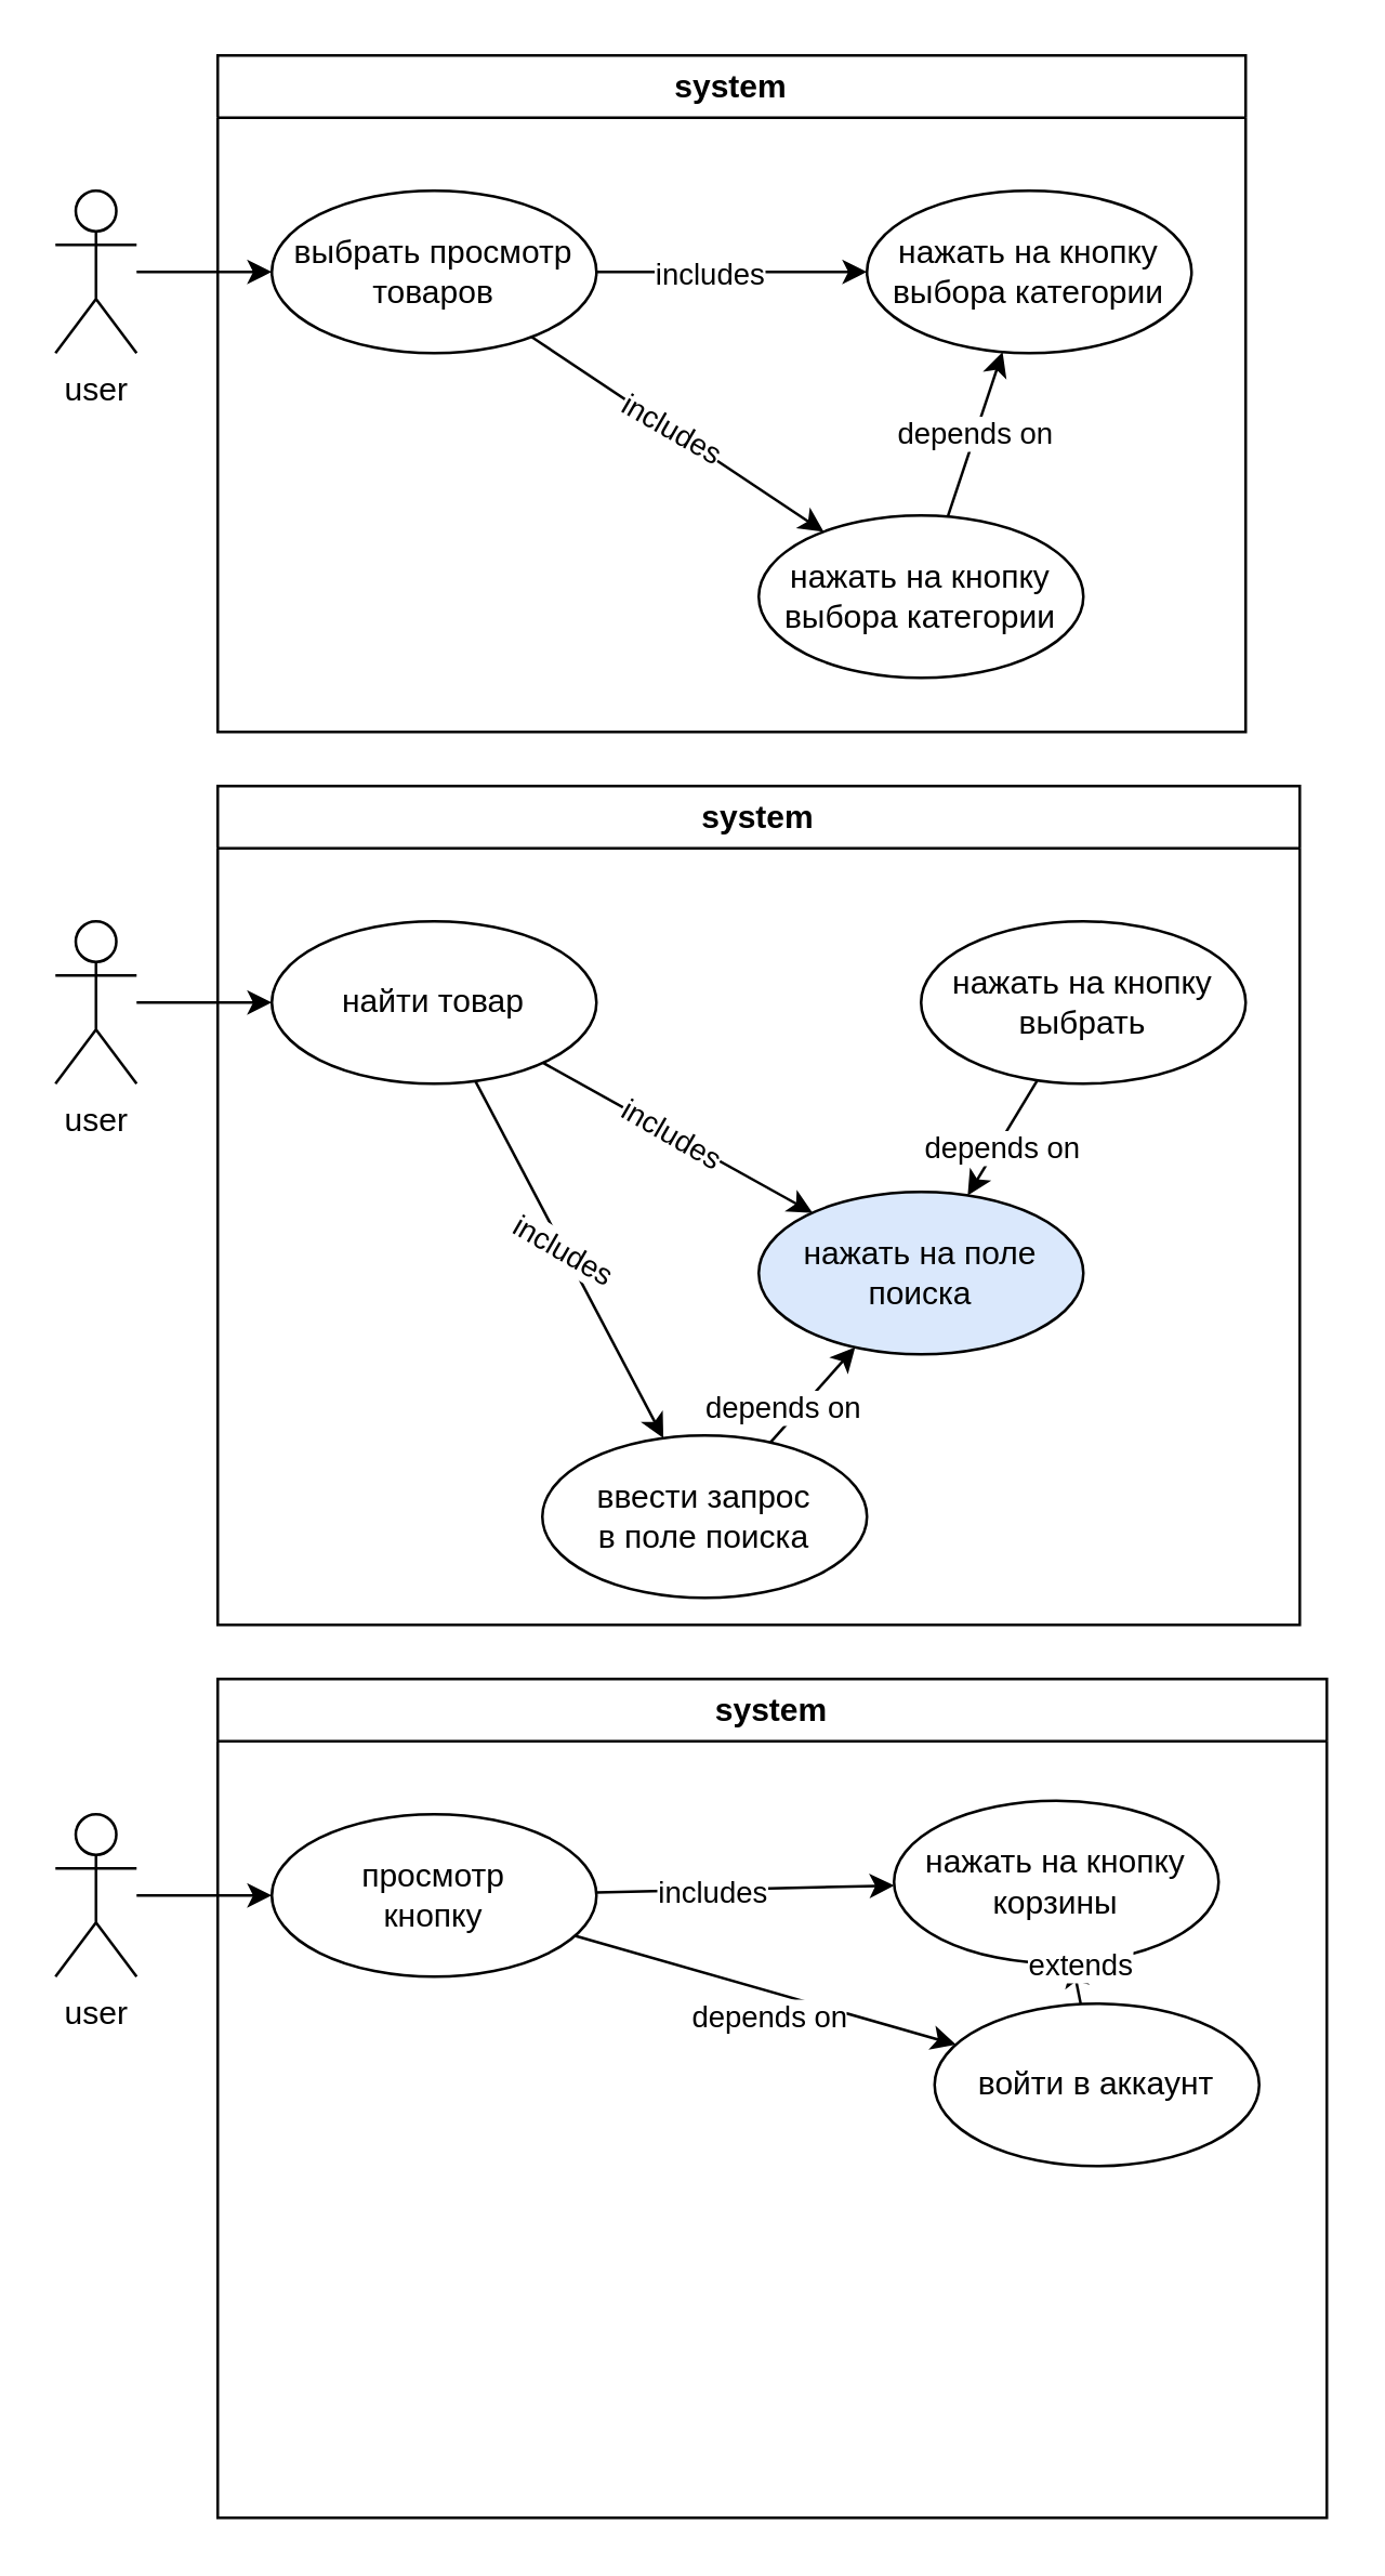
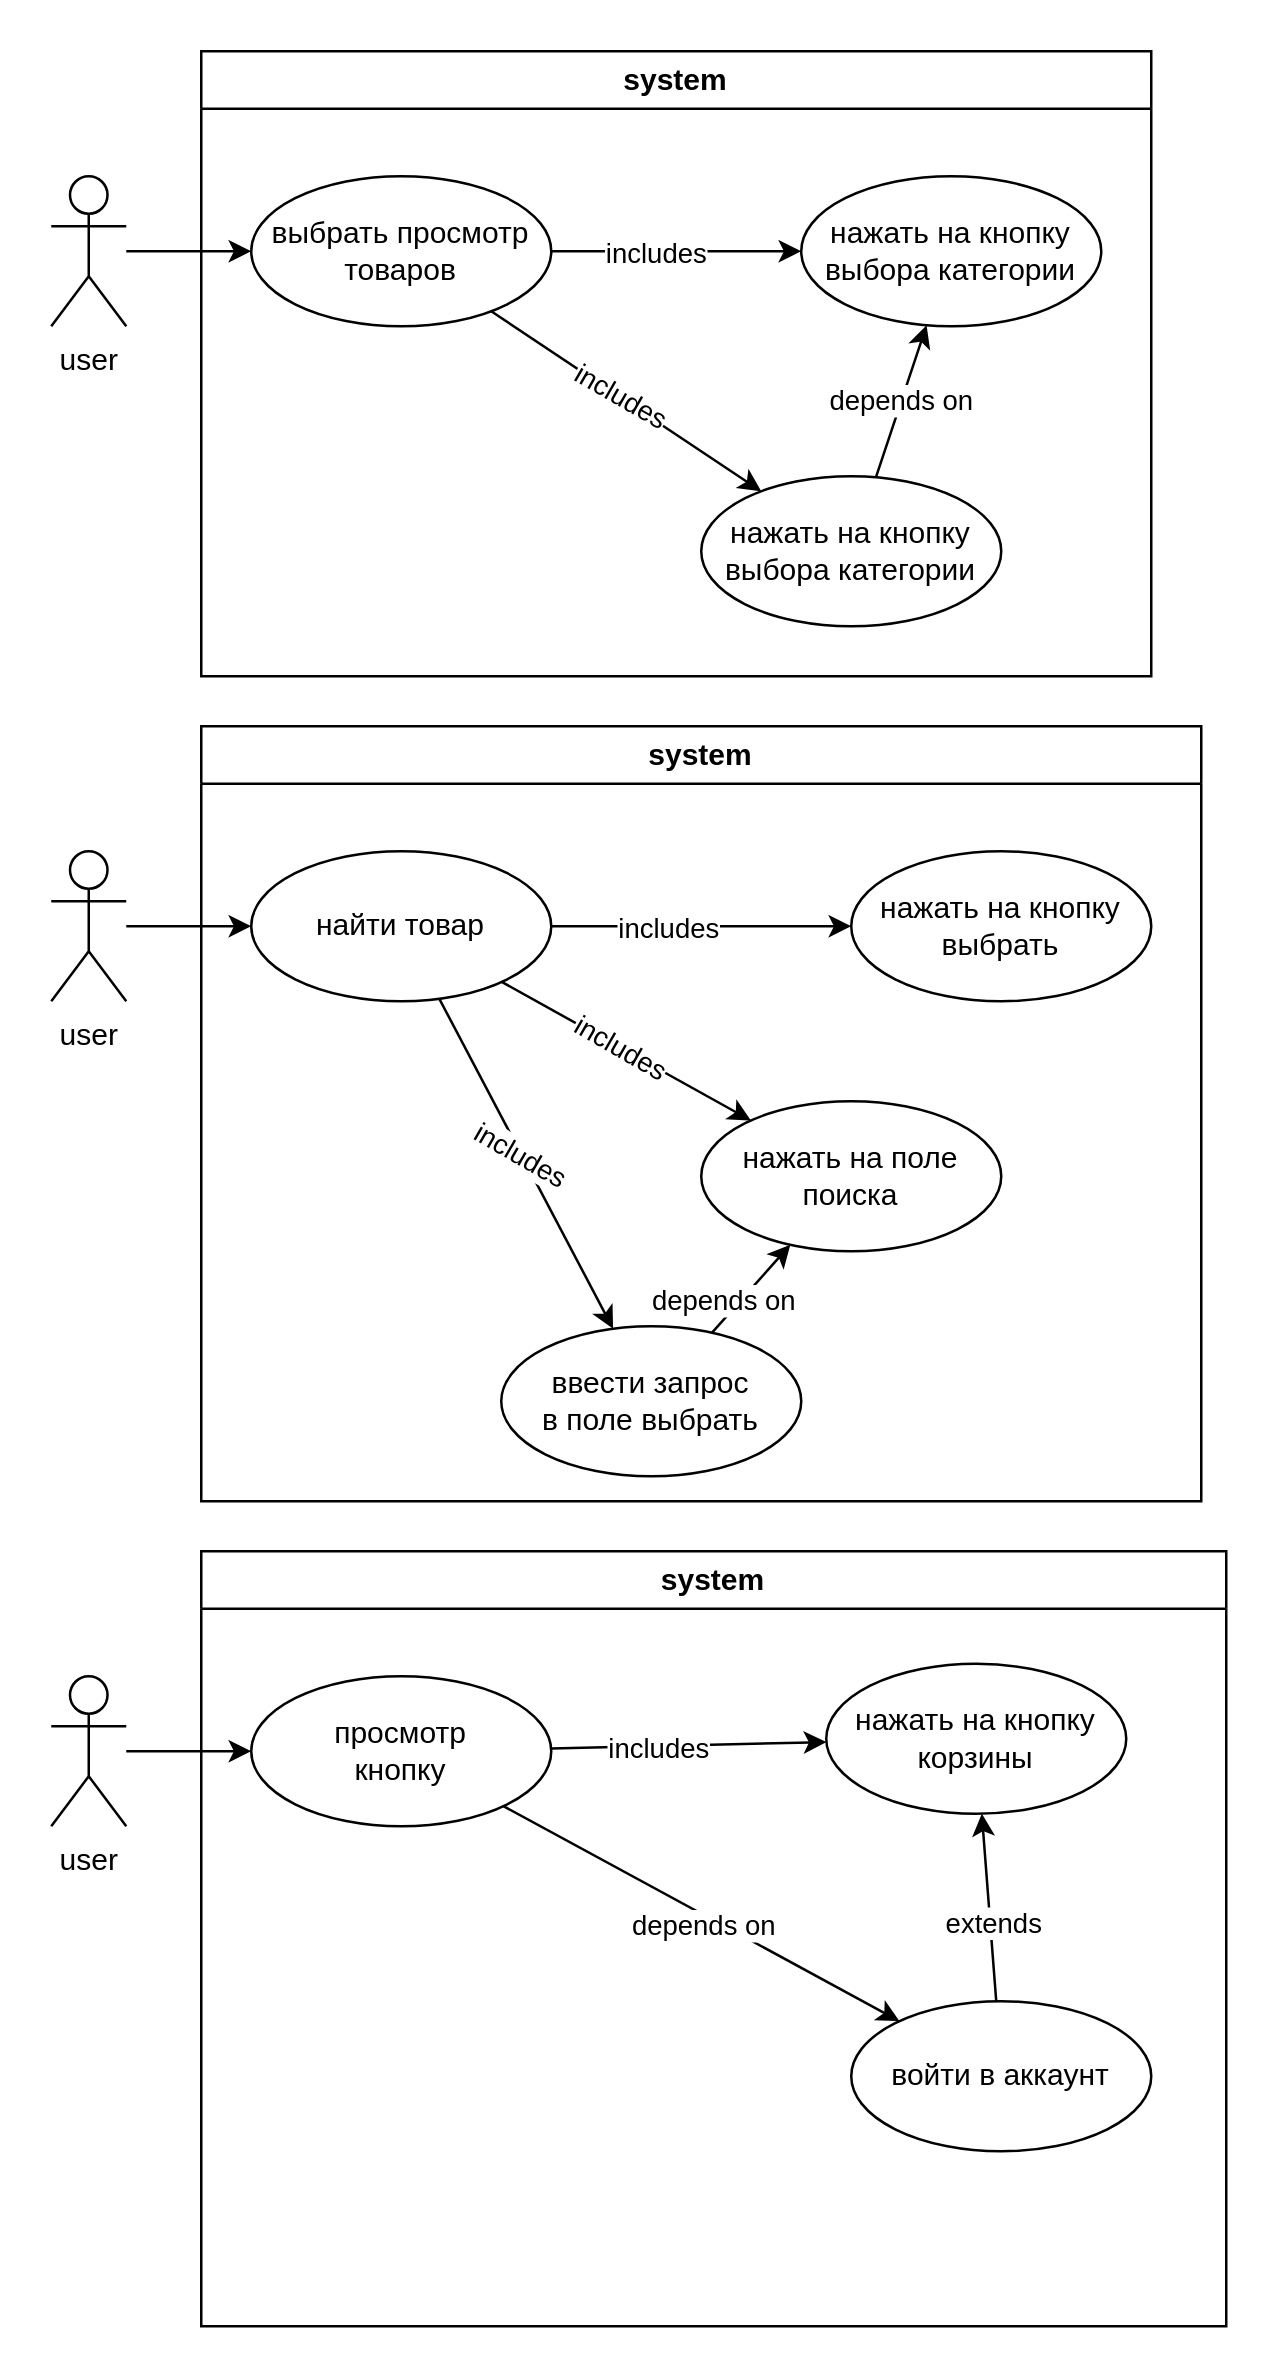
+ <mxCell id="21" value="" style="endArrow=classic;html=1;rounded=0;" edge="1" parent="15" source="16" target="17"><mxGeometry width="50" height="50" relative="1" as="geometry"><mxPoint x="114" y="118" as="sourcePoint" /><mxPoint x="186" y="202" as="targetPoint" /></mxGeometry></mxCell>
+ <mxCell id="22" value="includes" style="edgeLabel;html=1;align=center;verticalAlign=middle;resizable=0;points=[];" vertex="1" connectable="0" parent="21"><mxGeometry x="-0.41" y="-1" relative="1" as="geometry"><mxPoint x="11" y="-1" as="offset" /></mxGeometry></mxCell>
- <mxCell id="23" value="" style="endArrow=classic;html=1;rounded=0;" edge="1" parent="15" source="17" target="18"><mxGeometry width="50" height="50" relative="1" as="geometry"><mxPoint x="380" y="170" as="sourcePoint" /><mxPoint x="310" y="230" as="targetPoint" /></mxGeometry></mxCell>
- <mxCell id="24" value="depends on" style="edgeLabel;html=1;align=center;verticalAlign=middle;resizable=0;points=[];" vertex="1" connectable="0" parent="23"><mxGeometry x="-0.329" y="1" relative="1" as="geometry"><mxPoint x="-6" y="10" as="offset" /></mxGeometry></mxCell>
- <mxCell id="18" value="&lt;div&gt;нажать на поле&lt;/div&gt;&lt;div&gt;поиска&lt;br&gt;&lt;/div&gt;" style="ellipse;whiteSpace=wrap;html=1;fillColor=#dae8fc;" vertex="1" parent="15"><mxGeometry x="200" y="150" width="120" height="60" as="geometry" /></mxCell>
+ <mxCell id="18" value="&lt;div&gt;нажать на поле&lt;/div&gt;&lt;div&gt;поиска&lt;br&gt;&lt;/div&gt;" style="ellipse;whiteSpace=wrap;html=1;" vertex="1" parent="15"><mxGeometry x="200" y="150" width="120" height="60" as="geometry" /></mxCell>
- <mxCell id="25" value="&lt;div&gt;ввести запрос&lt;/div&gt;&lt;div&gt;в поле поиска&lt;br&gt;&lt;/div&gt;" style="ellipse;whiteSpace=wrap;html=1;" vertex="1" parent="15"><mxGeometry x="120" y="240" width="120" height="60" as="geometry" /></mxCell>
+ <mxCell id="25" value="&lt;div&gt;ввести запрос&lt;/div&gt;&lt;div&gt;в поле выбрать&lt;br&gt;&lt;/div&gt;" style="ellipse;whiteSpace=wrap;html=1;" vertex="1" parent="15"><mxGeometry x="120" y="240" width="120" height="60" as="geometry" /></mxCell>
- <mxCell id="37" value="войти в аккаунт" style="ellipse;whiteSpace=wrap;html=1;" vertex="1" parent="32"><mxGeometry x="265" y="120" width="120" height="60" as="geometry" /></mxCell>
+ <mxCell id="37" value="войти в аккаунт" style="ellipse;whiteSpace=wrap;html=1;" vertex="1" parent="32"><mxGeometry x="260" y="180" width="120" height="60" as="geometry" /></mxCell>
